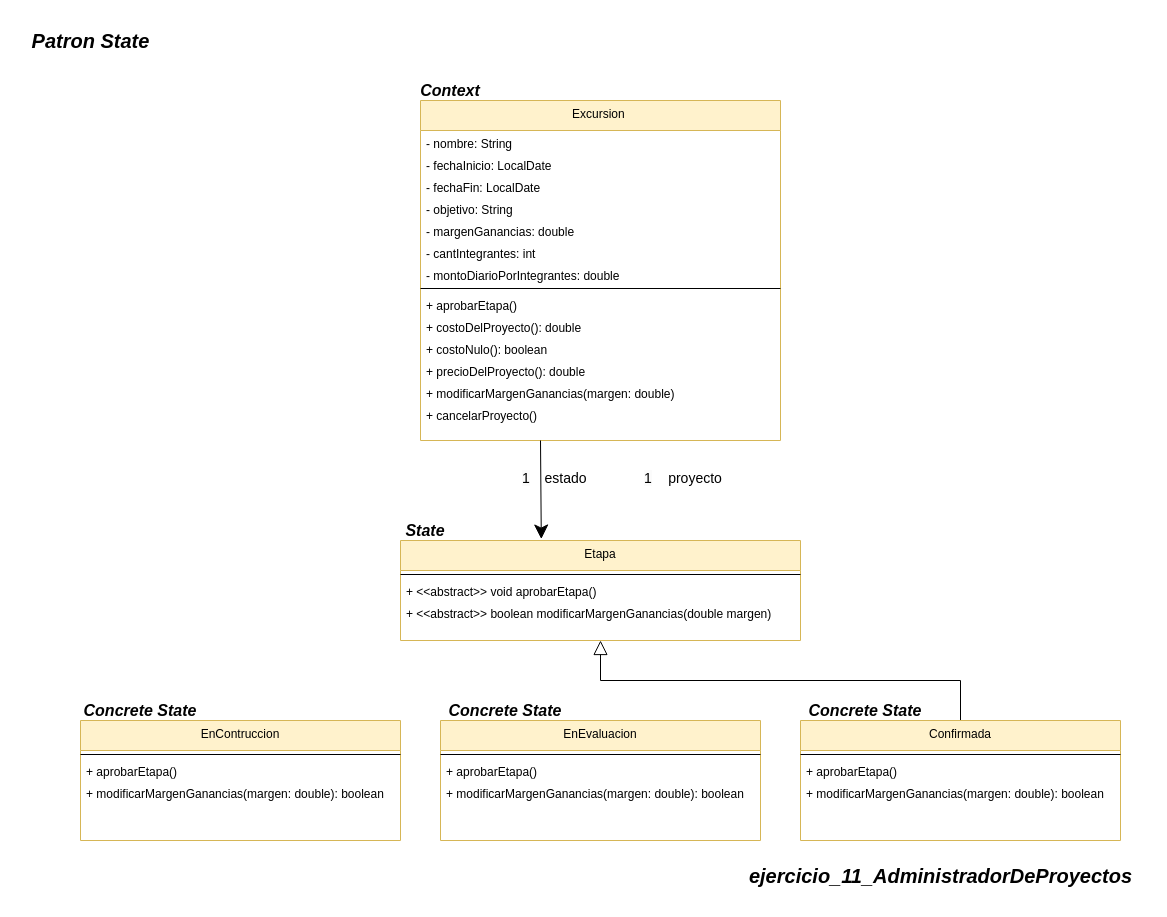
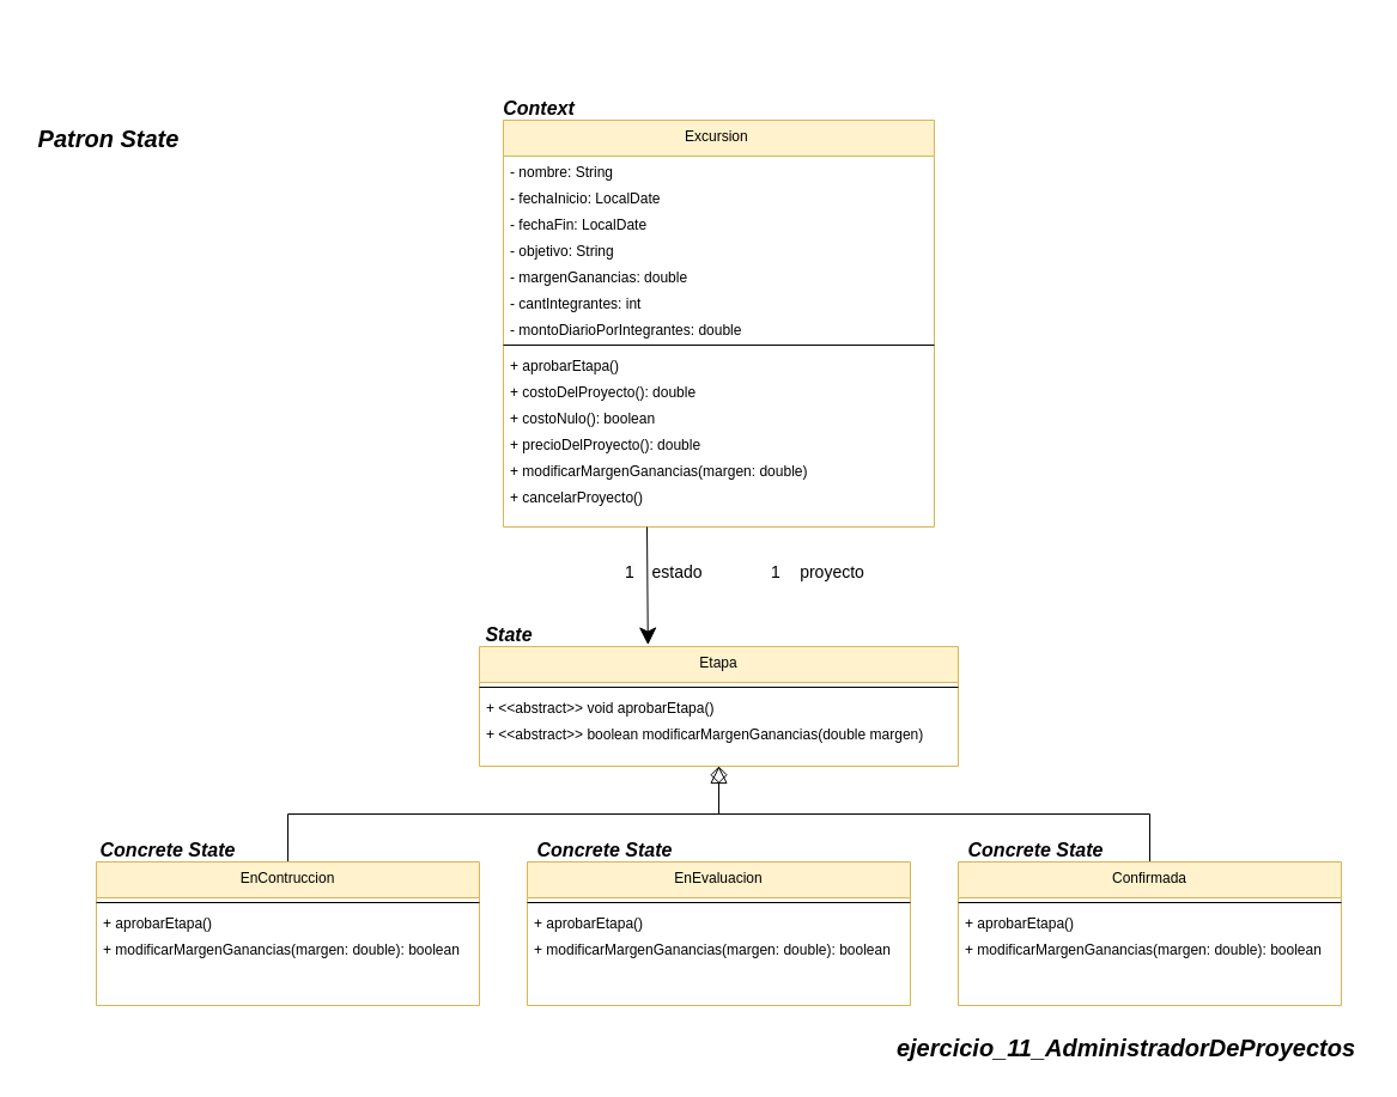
- <mxCell id="46" value="&lt;b style=&quot;&quot;&gt;&lt;i&gt;&lt;font style=&quot;font-size: 20px;&quot;&gt;Patron State&lt;/font&gt;&lt;/i&gt;&lt;/b&gt;" style="text;html=1;align=center;verticalAlign=middle;resizable=0;points=[];autosize=1;strokeColor=none;fillColor=none;" vertex="1" parent="1"><mxGeometry x="20" y="20" width="140" height="40" as="geometry" /></mxCell>
+ <mxCell id="46" value="&lt;b style=&quot;&quot;&gt;&lt;i&gt;&lt;font style=&quot;font-size: 20px;&quot;&gt;Patron State&lt;/font&gt;&lt;/i&gt;&lt;/b&gt;" style="text;html=1;align=center;verticalAlign=middle;resizable=0;points=[];autosize=1;strokeColor=none;fillColor=none;" vertex="1" parent="1"><mxGeometry x="20" y="95" width="140" height="40" as="geometry" /></mxCell>
+ <mxCell id="29" style="edgeStyle=orthogonalEdgeStyle;rounded=0;orthogonalLoop=1;jettySize=auto;html=1;endSize=12;startSize=12;endArrow=block;endFill=0;" edge="1" parent="1" source="30" target="20"><mxGeometry relative="1" as="geometry"><Array as="points"><mxPoint x="240" y="680" /><mxPoint x="600" y="680" /></Array></mxGeometry></mxCell>
- <mxCell id="38" style="edgeStyle=orthogonalEdgeStyle;rounded=0;orthogonalLoop=1;jettySize=auto;html=1;endSize=12;startSize=12;endArrow=block;endFill=0;" edge="1" parent="1" source="39" target="20"><mxGeometry relative="1" as="geometry"><Array as="points"><mxPoint x="960" y="680" /><mxPoint x="600" y="680" /></Array></mxGeometry></mxCell>
+ <mxCell id="38" style="edgeStyle=orthogonalEdgeStyle;rounded=0;orthogonalLoop=1;jettySize=auto;html=1;endSize=12;startSize=12;endArrow=diamond;endFill=0;" edge="1" parent="1" source="39" target="20"><mxGeometry relative="1" as="geometry"><Array as="points"><mxPoint x="960" y="680" /><mxPoint x="600" y="680" /></Array></mxGeometry></mxCell>
